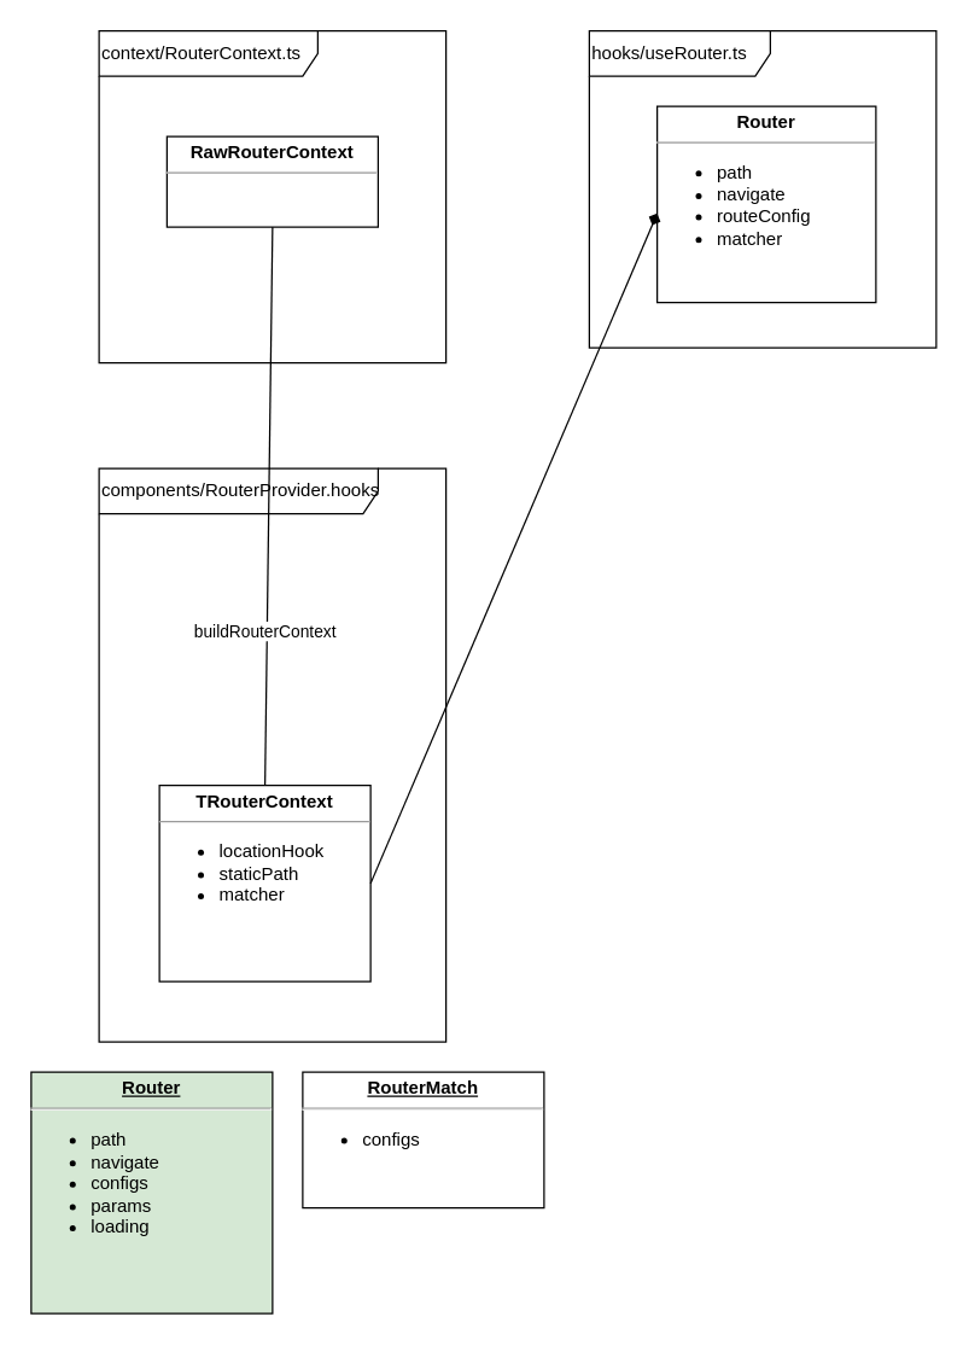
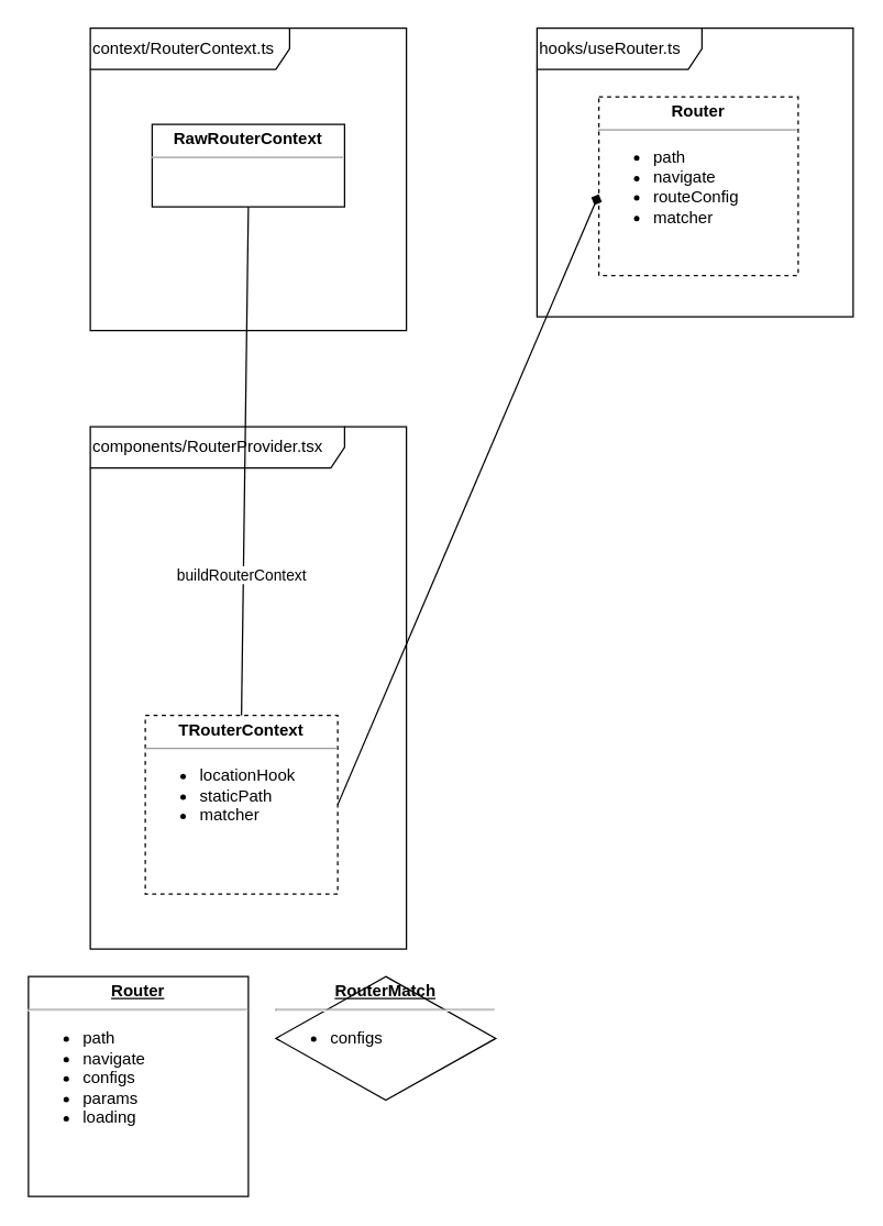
- <mxCell id="8" value="&lt;p style=&quot;margin: 0px ; margin-top: 4px ; text-align: center&quot;&gt;&lt;b&gt;Router&lt;/b&gt;&lt;/p&gt;&lt;hr size=&quot;1&quot;&gt;&lt;div style=&quot;height: 2px&quot;&gt;&lt;ul&gt;&lt;li&gt;path&lt;/li&gt;&lt;li&gt;navigate&lt;/li&gt;&lt;li&gt;routeConfig&lt;/li&gt;&lt;li&gt;matcher&lt;/li&gt;&lt;/ul&gt;&lt;/div&gt;" style="verticalAlign=top;align=left;overflow=fill;fontSize=12;fontFamily=Helvetica;html=1;spacing=11;labelBorderColor=none;labelBackgroundColor=none;spacingLeft=144;" parent="1" vertex="1"><mxGeometry x="435" y="70" width="145" height="130" as="geometry" /></mxCell>
+ <mxCell id="8" value="&lt;p style=&quot;margin: 0px ; margin-top: 4px ; text-align: center&quot;&gt;&lt;b&gt;Router&lt;/b&gt;&lt;/p&gt;&lt;hr size=&quot;1&quot;&gt;&lt;div style=&quot;height: 2px&quot;&gt;&lt;ul&gt;&lt;li&gt;path&lt;/li&gt;&lt;li&gt;navigate&lt;/li&gt;&lt;li&gt;routeConfig&lt;/li&gt;&lt;li&gt;matcher&lt;/li&gt;&lt;/ul&gt;&lt;/div&gt;" style="verticalAlign=top;align=left;overflow=fill;fontSize=12;fontFamily=Helvetica;html=1;spacing=11;labelBorderColor=none;labelBackgroundColor=none;spacingLeft=144;dashed=1;" parent="1" vertex="1"><mxGeometry x="435" y="70" width="145" height="130" as="geometry" /></mxCell>
- <mxCell id="3" value="components/RouterProvider.hooks" style="shape=umlFrame;whiteSpace=wrap;html=1;labelBackgroundColor=none;align=left;width=185;height=30;" parent="1" vertex="1"><mxGeometry x="65" y="310" width="230" height="380" as="geometry" /></mxCell>
+ <mxCell id="3" value="components/RouterProvider.tsx" style="shape=umlFrame;whiteSpace=wrap;html=1;labelBackgroundColor=none;align=left;width=185;height=30;" parent="1" vertex="1"><mxGeometry x="65" y="310" width="230" height="380" as="geometry" /></mxCell>
- <mxCell id="5" value="&lt;p style=&quot;margin: 0px ; margin-top: 4px ; text-align: center&quot;&gt;&lt;b&gt;TRouterContext&lt;/b&gt;&lt;/p&gt;&lt;hr size=&quot;1&quot;&gt;&lt;div style=&quot;height: 2px&quot;&gt;&lt;ul&gt;&lt;li&gt;locationHook&lt;/li&gt;&lt;li&gt;staticPath&lt;/li&gt;&lt;li&gt;matcher&lt;/li&gt;&lt;/ul&gt;&lt;/div&gt;" style="verticalAlign=top;align=left;overflow=fill;fontSize=12;fontFamily=Helvetica;html=1;spacing=11;labelBorderColor=none;labelBackgroundColor=none;spacingLeft=144;" parent="1" vertex="1"><mxGeometry x="105" y="520" width="140" height="130" as="geometry" /></mxCell>
+ <mxCell id="5" value="&lt;p style=&quot;margin: 0px ; margin-top: 4px ; text-align: center&quot;&gt;&lt;b&gt;TRouterContext&lt;/b&gt;&lt;/p&gt;&lt;hr size=&quot;1&quot;&gt;&lt;div style=&quot;height: 2px&quot;&gt;&lt;ul&gt;&lt;li&gt;locationHook&lt;/li&gt;&lt;li&gt;staticPath&lt;/li&gt;&lt;li&gt;matcher&lt;/li&gt;&lt;/ul&gt;&lt;/div&gt;" style="verticalAlign=top;align=left;overflow=fill;fontSize=12;fontFamily=Helvetica;html=1;spacing=11;labelBorderColor=none;labelBackgroundColor=none;spacingLeft=144;dashed=1;" parent="1" vertex="1"><mxGeometry x="105" y="520" width="140" height="130" as="geometry" /></mxCell>
- <mxCell id="12" value="&lt;p style=&quot;margin: 0px ; margin-top: 4px ; text-align: center ; text-decoration: underline&quot;&gt;&lt;b&gt;RouterMatch&lt;/b&gt;&lt;/p&gt;&lt;hr&gt;&lt;p style=&quot;margin: 0px ; margin-left: 8px&quot;&gt;&lt;ul&gt;&lt;li&gt;configs&lt;/li&gt;&lt;/ul&gt;&lt;/p&gt;" style="verticalAlign=top;align=left;overflow=fill;fontSize=12;fontFamily=Helvetica;html=1;" vertex="1" parent="1"><mxGeometry x="200" y="710" width="160" height="90" as="geometry" /></mxCell>
+ <mxCell id="12" value="&lt;p style=&quot;margin: 0px ; margin-top: 4px ; text-align: center ; text-decoration: underline&quot;&gt;&lt;b&gt;RouterMatch&lt;/b&gt;&lt;/p&gt;&lt;hr&gt;&lt;p style=&quot;margin: 0px ; margin-left: 8px&quot;&gt;&lt;ul&gt;&lt;li&gt;configs&lt;/li&gt;&lt;/ul&gt;&lt;/p&gt;" style="rhombus;verticalAlign=top;align=left;overflow=fill;fontSize=12;fontFamily=Helvetica;html=1;" vertex="1" parent="1"><mxGeometry x="200" y="710" width="160" height="90" as="geometry" /></mxCell>
- <mxCell id="10" value="&lt;p style=&quot;margin: 0px ; margin-top: 4px ; text-align: center ; text-decoration: underline&quot;&gt;&lt;b&gt;Router&lt;/b&gt;&lt;/p&gt;&lt;hr&gt;&lt;p style=&quot;margin: 0px ; margin-left: 8px&quot;&gt;&lt;/p&gt;&lt;ul&gt;&lt;li&gt;path&lt;/li&gt;&lt;li&gt;navigate&lt;/li&gt;&lt;li&gt;configs&lt;/li&gt;&lt;li&gt;params&lt;/li&gt;&lt;li&gt;loading&lt;/li&gt;&lt;/ul&gt;&lt;p&gt;&lt;/p&gt;" style="verticalAlign=top;align=left;overflow=fill;fontSize=12;fontFamily=Helvetica;html=1;fillColor=#d5e8d4;" vertex="1" parent="1"><mxGeometry x="20" y="710" width="160" height="160" as="geometry" /></mxCell>
+ <mxCell id="10" value="&lt;p style=&quot;margin: 0px ; margin-top: 4px ; text-align: center ; text-decoration: underline&quot;&gt;&lt;b&gt;Router&lt;/b&gt;&lt;/p&gt;&lt;hr&gt;&lt;p style=&quot;margin: 0px ; margin-left: 8px&quot;&gt;&lt;/p&gt;&lt;ul&gt;&lt;li&gt;path&lt;/li&gt;&lt;li&gt;navigate&lt;/li&gt;&lt;li&gt;configs&lt;/li&gt;&lt;li&gt;params&lt;/li&gt;&lt;li&gt;loading&lt;/li&gt;&lt;/ul&gt;&lt;p&gt;&lt;/p&gt;" style="verticalAlign=top;align=left;overflow=fill;fontSize=12;fontFamily=Helvetica;html=1;" vertex="1" parent="1"><mxGeometry x="20" y="710" width="160" height="160" as="geometry" /></mxCell>
